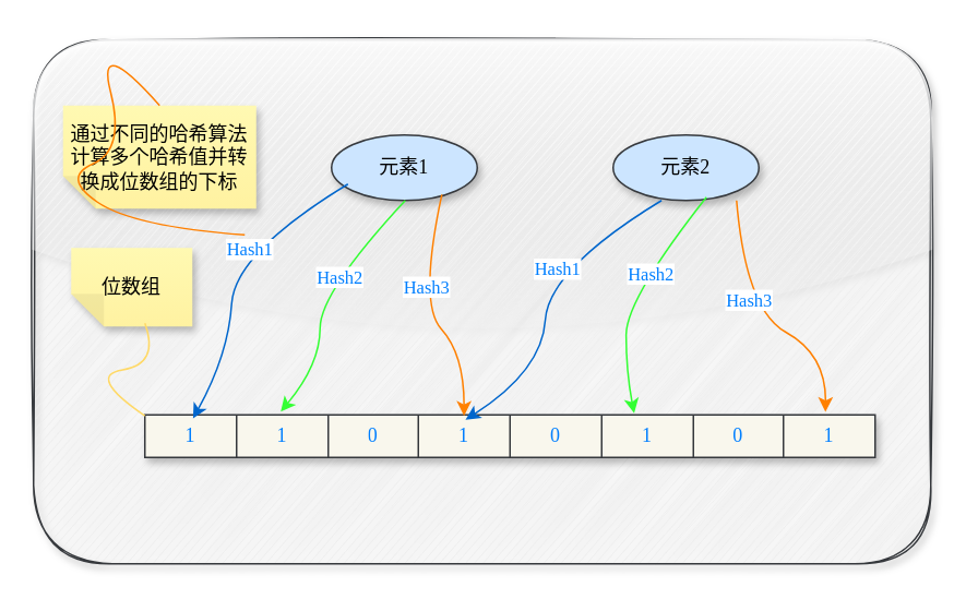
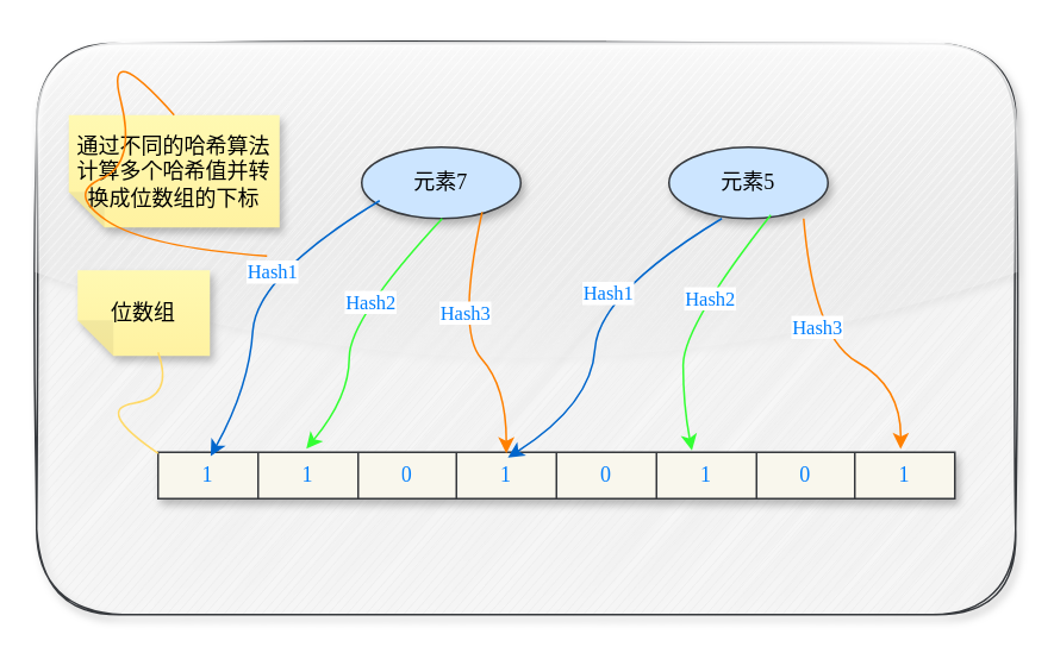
- <mxCell id="15" value="元素1" style="ellipse;whiteSpace=wrap;html=1;rounded=1;shadow=1;glass=1;sketch=0;hachureGap=4;fontFamily=Lucida Console;fillColor=#cce5ff;strokeColor=#36393d;gradientColor=none;" vertex="1" parent="1"><mxGeometry x="202" y="82" width="89" height="40" as="geometry" /></mxCell>
+ <mxCell id="15" value="元素7" style="ellipse;whiteSpace=wrap;html=1;rounded=1;shadow=1;glass=1;sketch=0;hachureGap=4;fontFamily=Lucida Console;fillColor=#cce5ff;strokeColor=#36393d;gradientColor=none;" vertex="1" parent="1"><mxGeometry x="202" y="82" width="89" height="40" as="geometry" /></mxCell>
- <mxCell id="16" value="元素2" style="ellipse;whiteSpace=wrap;html=1;rounded=1;shadow=1;glass=1;sketch=0;hachureGap=4;fontFamily=Lucida Console;fillColor=#cce5ff;strokeColor=#36393d;gradientColor=none;" vertex="1" parent="1"><mxGeometry x="374" y="82" width="89" height="40" as="geometry" /></mxCell>
+ <mxCell id="16" value="元素5" style="ellipse;whiteSpace=wrap;html=1;rounded=1;shadow=1;glass=1;sketch=0;hachureGap=4;fontFamily=Lucida Console;fillColor=#cce5ff;strokeColor=#36393d;gradientColor=none;" vertex="1" parent="1"><mxGeometry x="374" y="82" width="89" height="40" as="geometry" /></mxCell>
